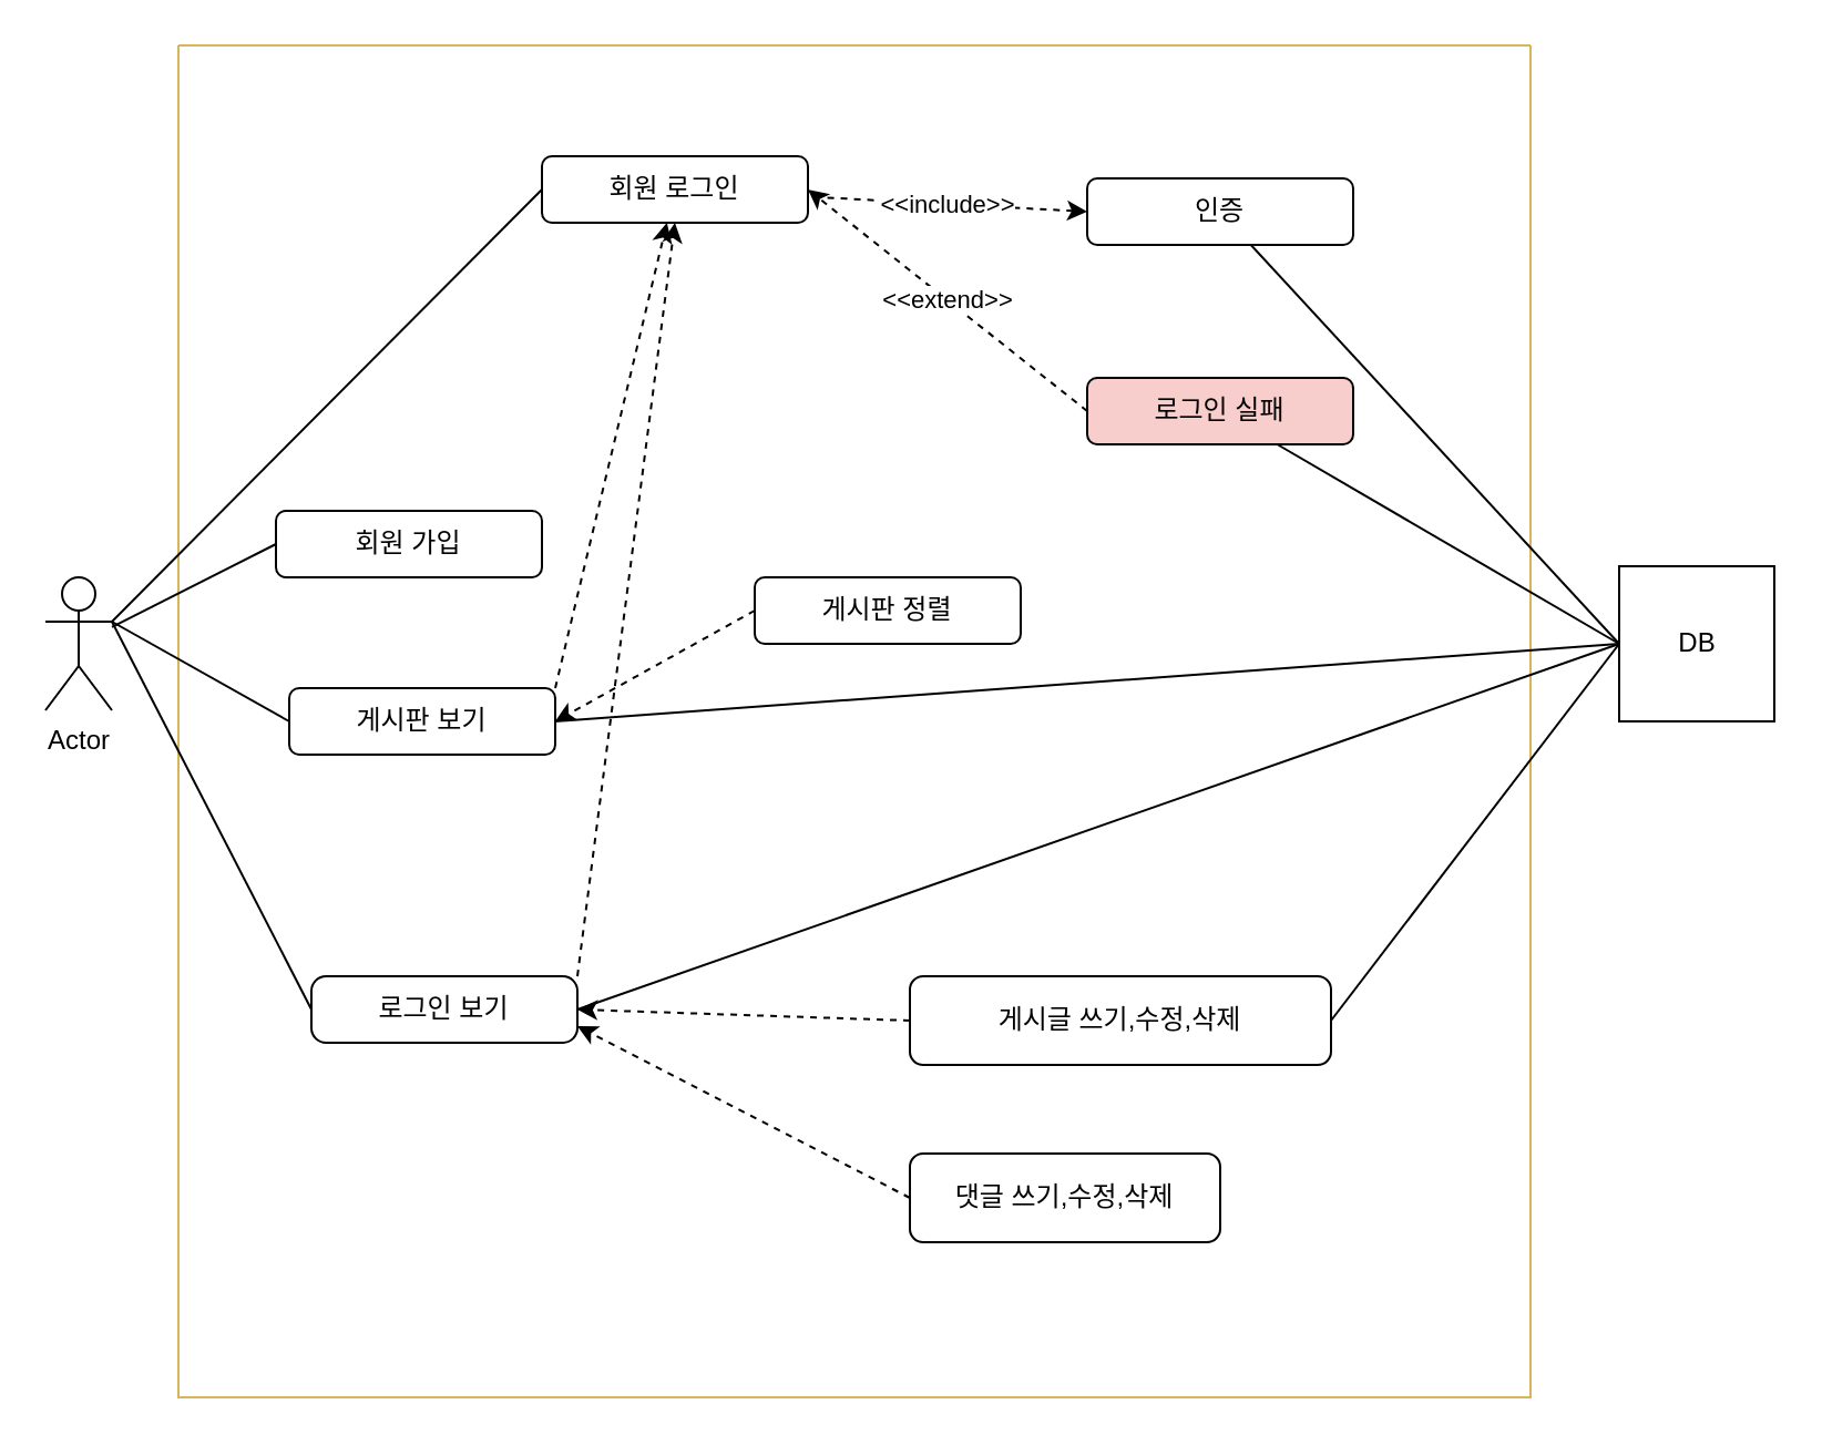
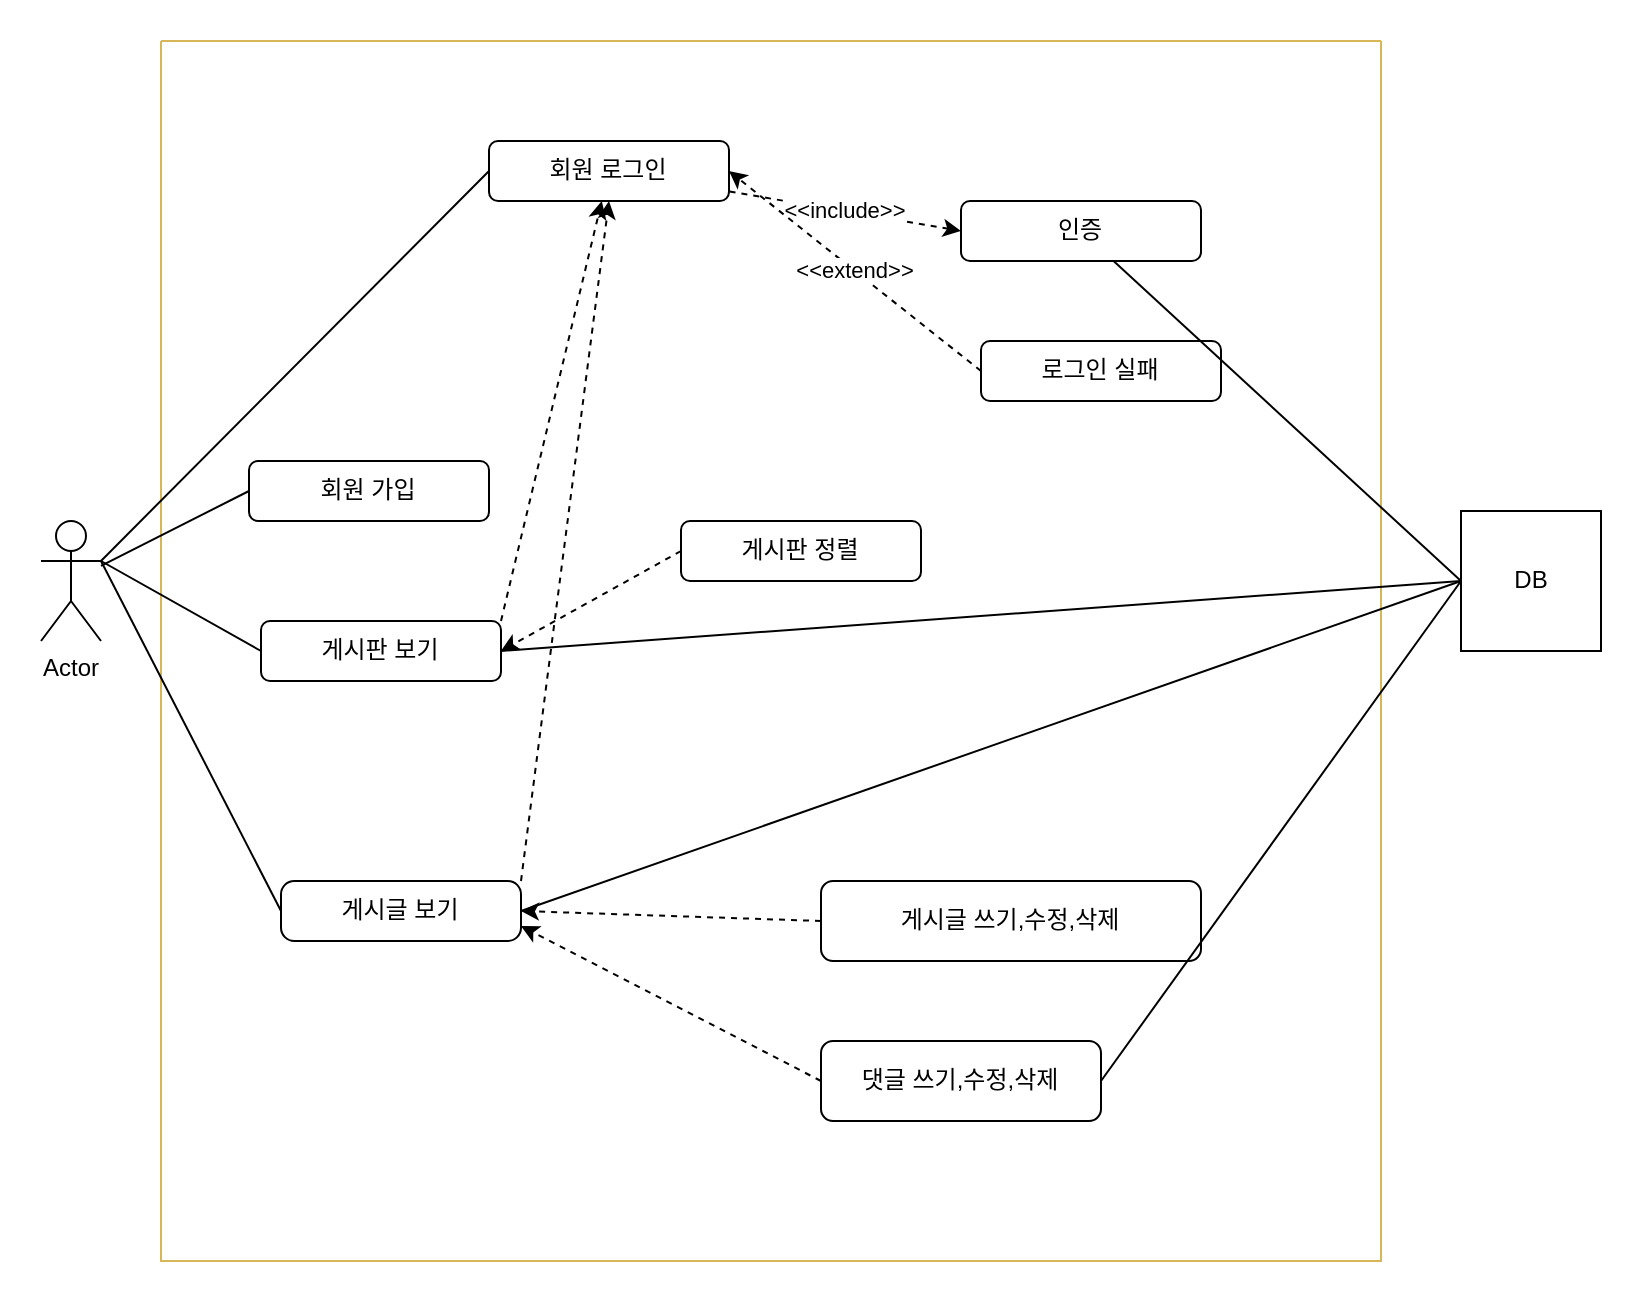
- <mxCell id="11" value="인증" style="rounded=1;whiteSpace=wrap;html=1;" vertex="1" parent="3"><mxGeometry x="410" y="60" width="120" height="30" as="geometry" /></mxCell>
+ <mxCell id="11" value="인증" style="rounded=1;whiteSpace=wrap;html=1;" vertex="1" parent="3"><mxGeometry x="400" y="80" width="120" height="30" as="geometry" /></mxCell>
- <mxCell id="13" value="로그인 실패" style="rounded=1;whiteSpace=wrap;html=1;fillColor=#f8cecc;" vertex="1" parent="3"><mxGeometry x="410" y="150" width="120" height="30" as="geometry" /></mxCell>
+ <mxCell id="13" value="로그인 실패" style="rounded=1;whiteSpace=wrap;html=1;" vertex="1" parent="3"><mxGeometry x="410" y="150" width="120" height="30" as="geometry" /></mxCell>
- <mxCell id="25" style="edgeStyle=none;rounded=0;orthogonalLoop=1;jettySize=auto;html=1;exitX=0;exitY=0.5;exitDx=0;exitDy=0;startArrow=none;startFill=0;endArrow=none;endFill=0;" edge="1" parent="1" source="26" target="13"><mxGeometry relative="1" as="geometry" /></mxCell>
+ <mxCell id="25" style="edgeStyle=none;rounded=0;orthogonalLoop=1;jettySize=auto;html=1;exitX=0;exitY=0.5;exitDx=0;exitDy=0;entryX=1;entryY=0.5;entryDx=0;entryDy=0;startArrow=none;startFill=0;endArrow=none;endFill=0;" edge="1" parent="1" source="26" target="19"><mxGeometry relative="1" as="geometry" /></mxCell>
- <mxCell id="24" style="edgeStyle=none;rounded=0;orthogonalLoop=1;jettySize=auto;html=1;exitX=0;exitY=0.5;exitDx=0;exitDy=0;entryX=1;entryY=0.5;entryDx=0;entryDy=0;startArrow=none;startFill=0;endArrow=none;endFill=0;" edge="1" parent="1" source="26" target="17"><mxGeometry relative="1" as="geometry" /></mxCell>
- <mxCell id="8" value="로그인 보기" style="rounded=1;whiteSpace=wrap;html=1;arcSize=22;" vertex="1" parent="3"><mxGeometry x="60" y="420" width="120" height="30" as="geometry" /></mxCell>
+ <mxCell id="8" value="게시글 보기" style="rounded=1;whiteSpace=wrap;html=1;arcSize=22;" vertex="1" parent="3"><mxGeometry x="60" y="420" width="120" height="30" as="geometry" /></mxCell>
